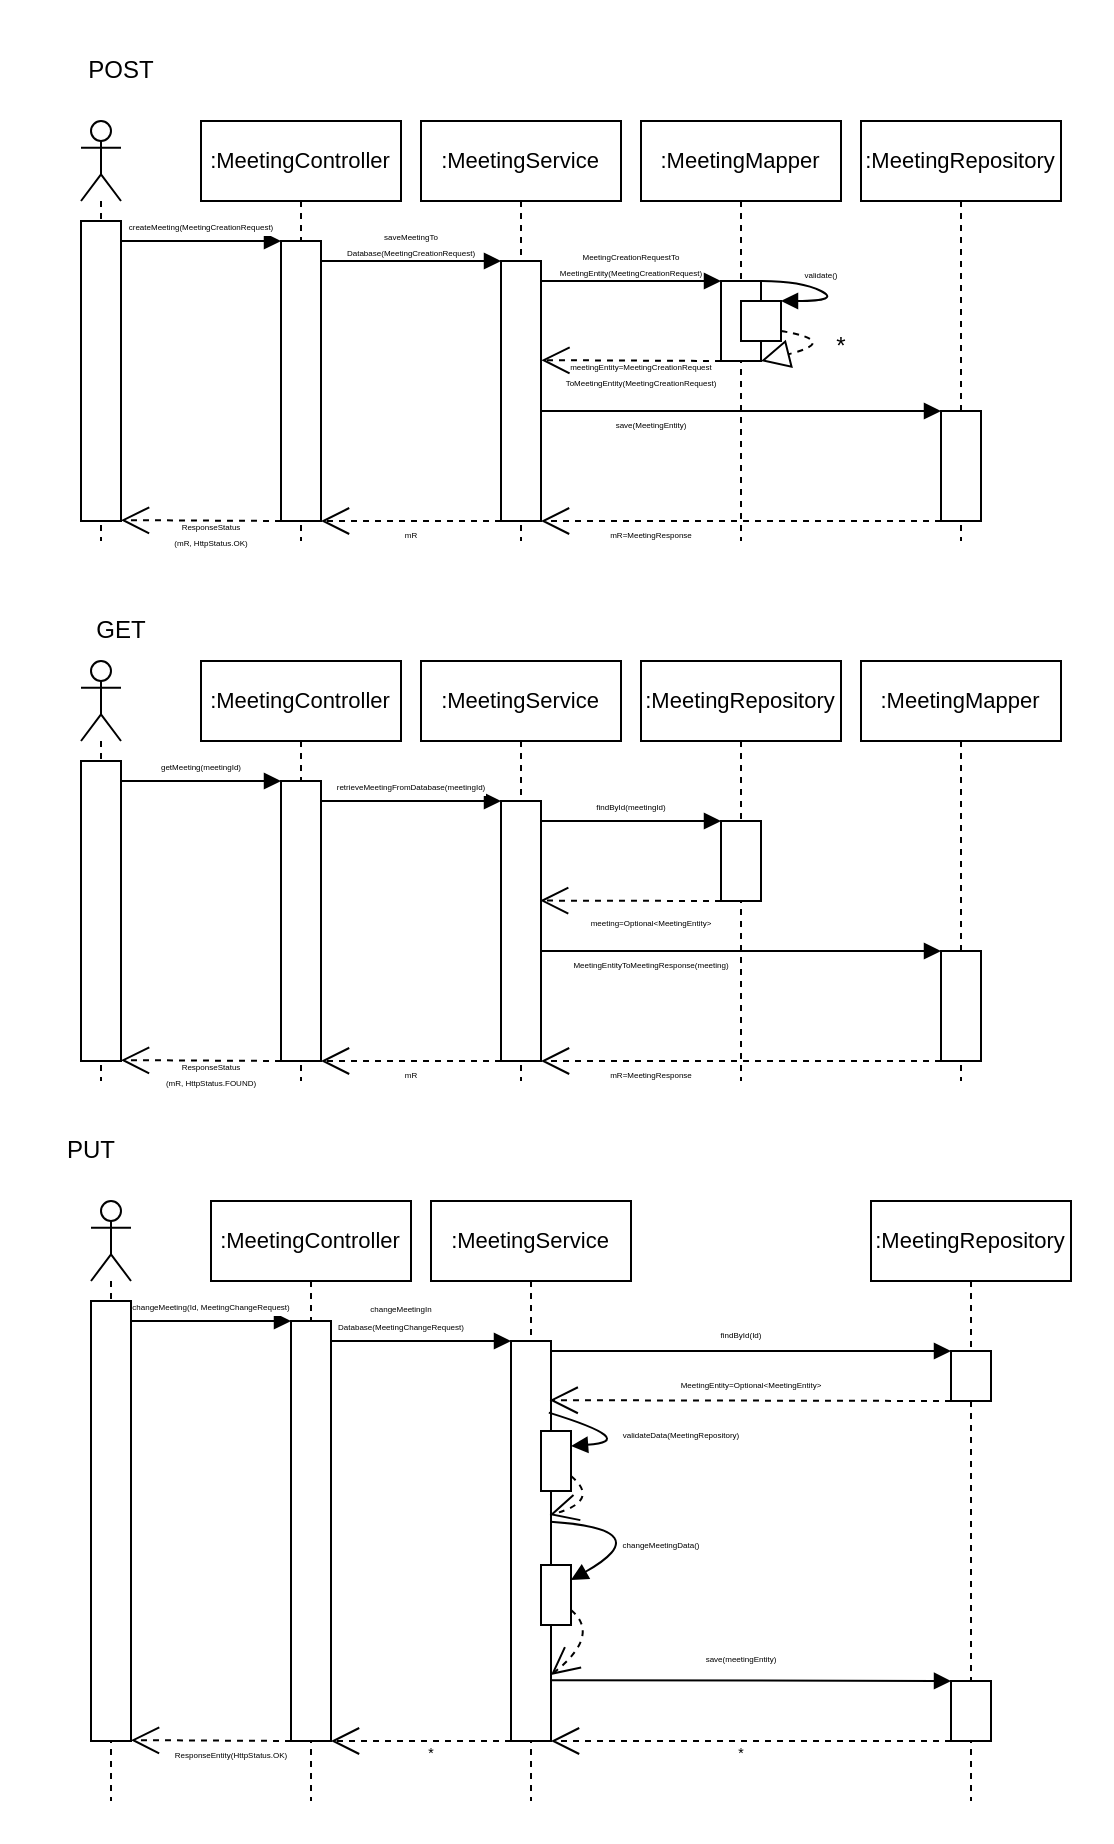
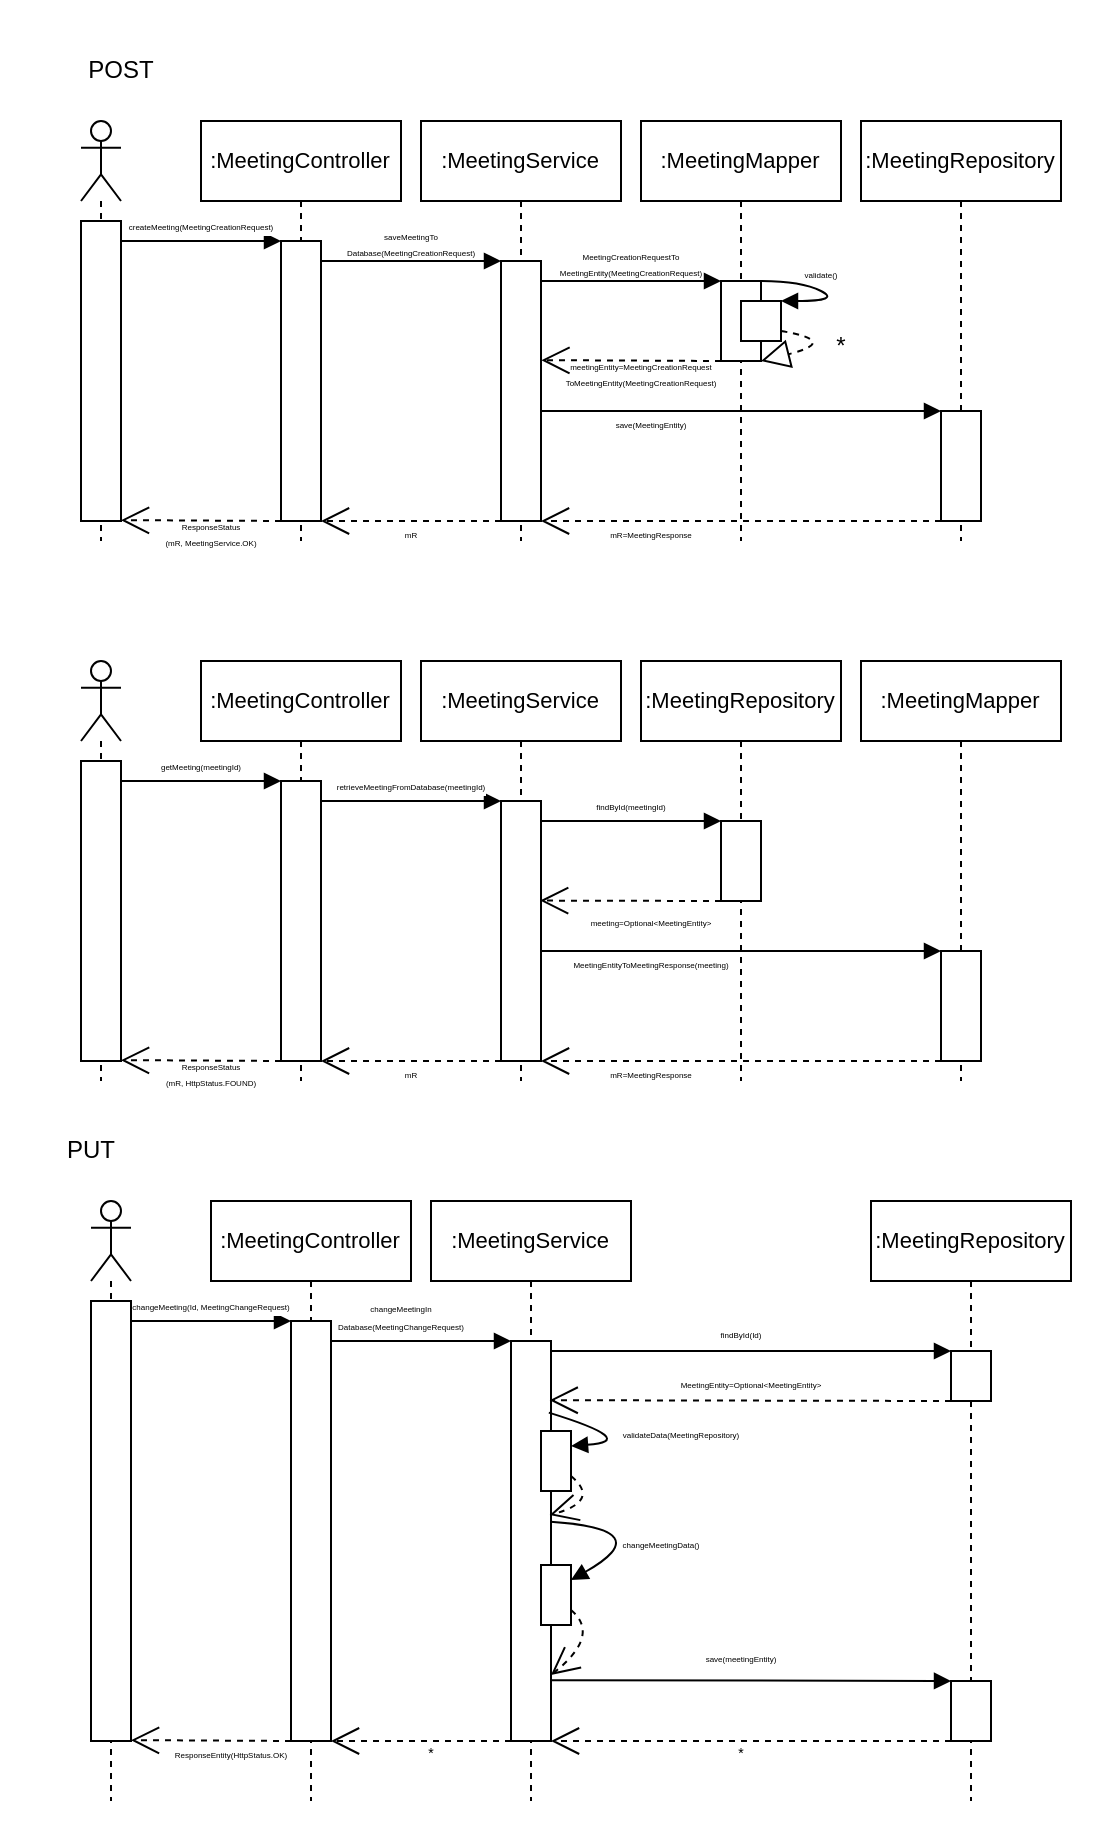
- <mxCell id="28" value="&lt;div style=&quot;line-height: 60%;&quot;&gt;&lt;font style=&quot;font-size: 4px; line-height: 60%;&quot;&gt;ResponseStatus&lt;/font&gt;&lt;div&gt;&lt;font style=&quot;font-size: 4px; line-height: 60%;&quot;&gt;(mR, HttpStatus.OK)&lt;/font&gt;&lt;/div&gt;&lt;/div&gt;" style="text;html=1;align=center;verticalAlign=middle;resizable=0;points=[];autosize=1;strokeColor=none;fillColor=none;" vertex="1" parent="1"><mxGeometry x="75" y="250" width="60" height="30" as="geometry" /></mxCell>
+ <mxCell id="28" value="&lt;div style=&quot;line-height: 60%;&quot;&gt;&lt;font style=&quot;font-size: 4px; line-height: 60%;&quot;&gt;ResponseStatus&lt;/font&gt;&lt;div&gt;&lt;font style=&quot;font-size: 4px; line-height: 60%;&quot;&gt;(mR, MeetingService.OK)&lt;/font&gt;&lt;/div&gt;&lt;/div&gt;" style="text;html=1;align=center;verticalAlign=middle;resizable=0;points=[];autosize=1;strokeColor=none;fillColor=none;" vertex="1" parent="1"><mxGeometry x="75" y="250" width="60" height="30" as="geometry" /></mxCell>
- <mxCell id="54" value="GET" style="text;html=1;align=center;verticalAlign=middle;resizable=0;points=[];autosize=1;strokeColor=none;fillColor=none;" vertex="1" parent="1"><mxGeometry x="35" y="300" width="50" height="30" as="geometry" /></mxCell>
